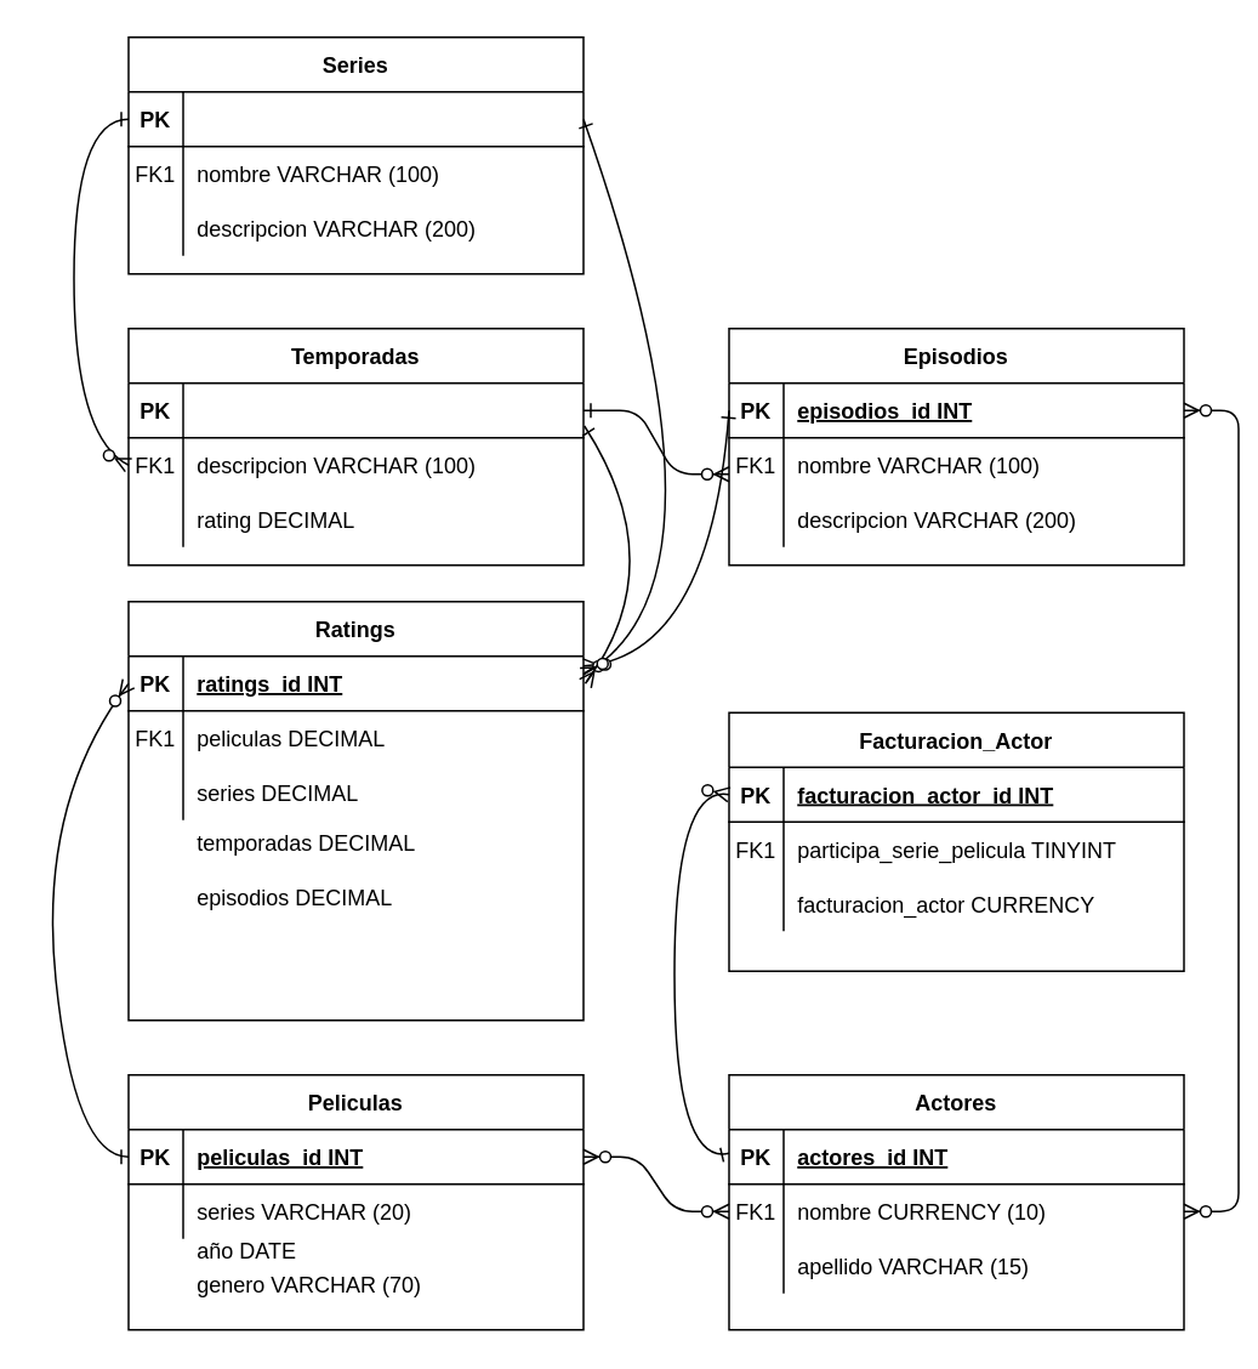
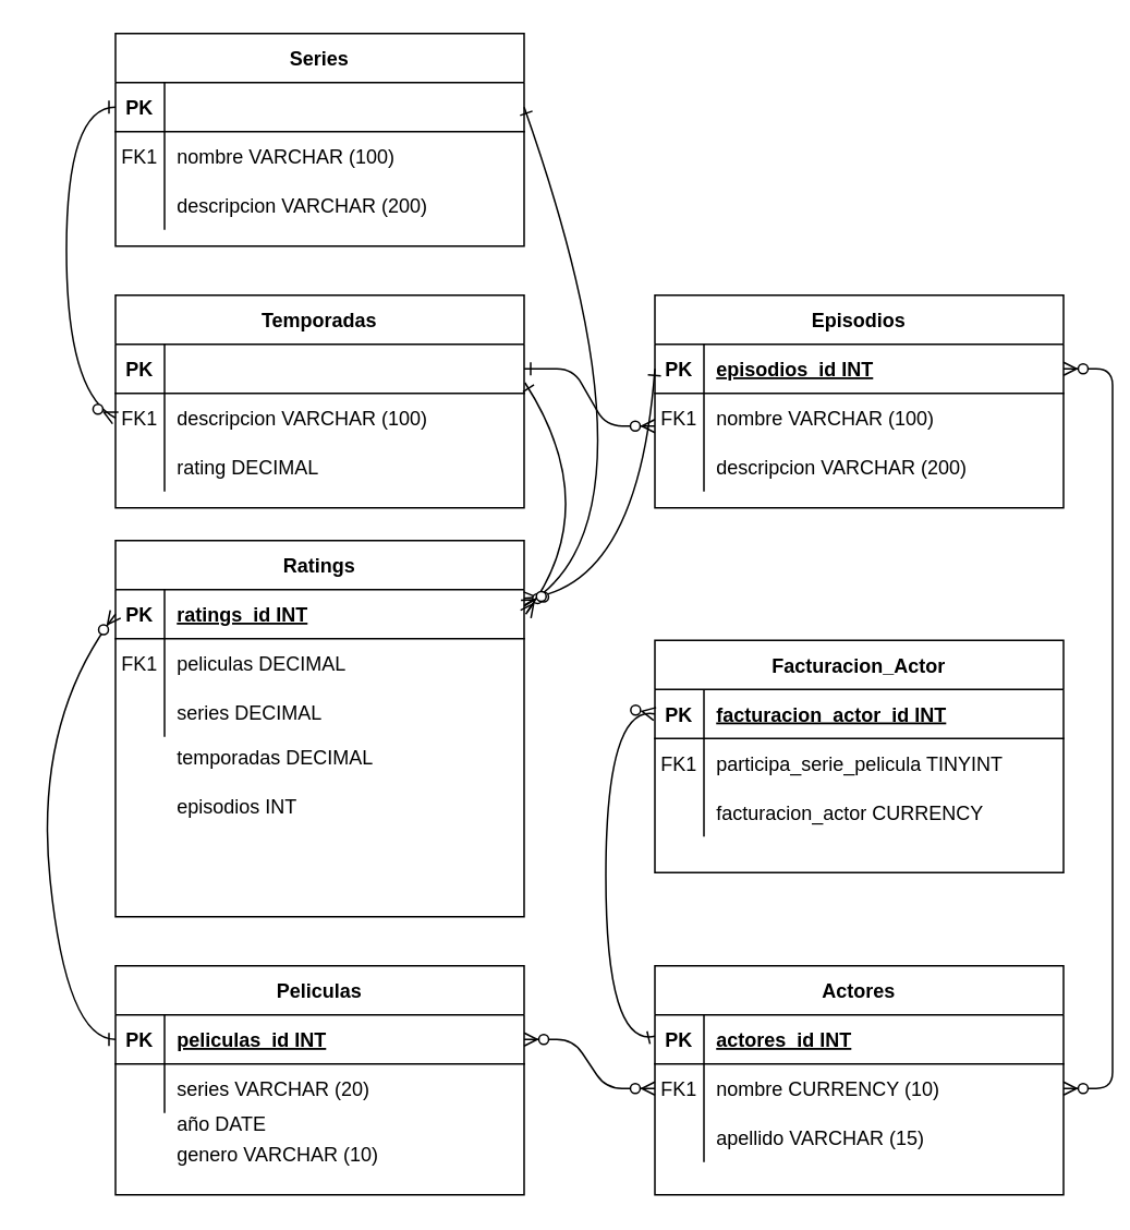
- <mxCell id="75" value="episodios DECIMAL" style="shape=partialRectangle;overflow=hidden;connectable=0;fillColor=none;top=0;left=0;bottom=0;right=0;align=left;spacingLeft=6;" vertex="1" parent="1"><mxGeometry x="100" y="477" width="220" height="30" as="geometry" /></mxCell>
+ <mxCell id="75" value="episodios INT" style="shape=partialRectangle;overflow=hidden;connectable=0;fillColor=none;top=0;left=0;bottom=0;right=0;align=left;spacingLeft=6;" vertex="1" parent="1"><mxGeometry x="100" y="477" width="220" height="30" as="geometry" /></mxCell>
- <mxCell id="32" value="genero VARCHAR (70)" style="shape=partialRectangle;overflow=hidden;connectable=0;fillColor=none;top=0;left=0;bottom=0;right=0;align=left;spacingLeft=6;" parent="1" vertex="1"><mxGeometry x="100" y="690" width="220" height="30" as="geometry" /></mxCell>
+ <mxCell id="32" value="genero VARCHAR (10)" style="shape=partialRectangle;overflow=hidden;connectable=0;fillColor=none;top=0;left=0;bottom=0;right=0;align=left;spacingLeft=6;" parent="1" vertex="1"><mxGeometry x="100" y="690" width="220" height="30" as="geometry" /></mxCell>
